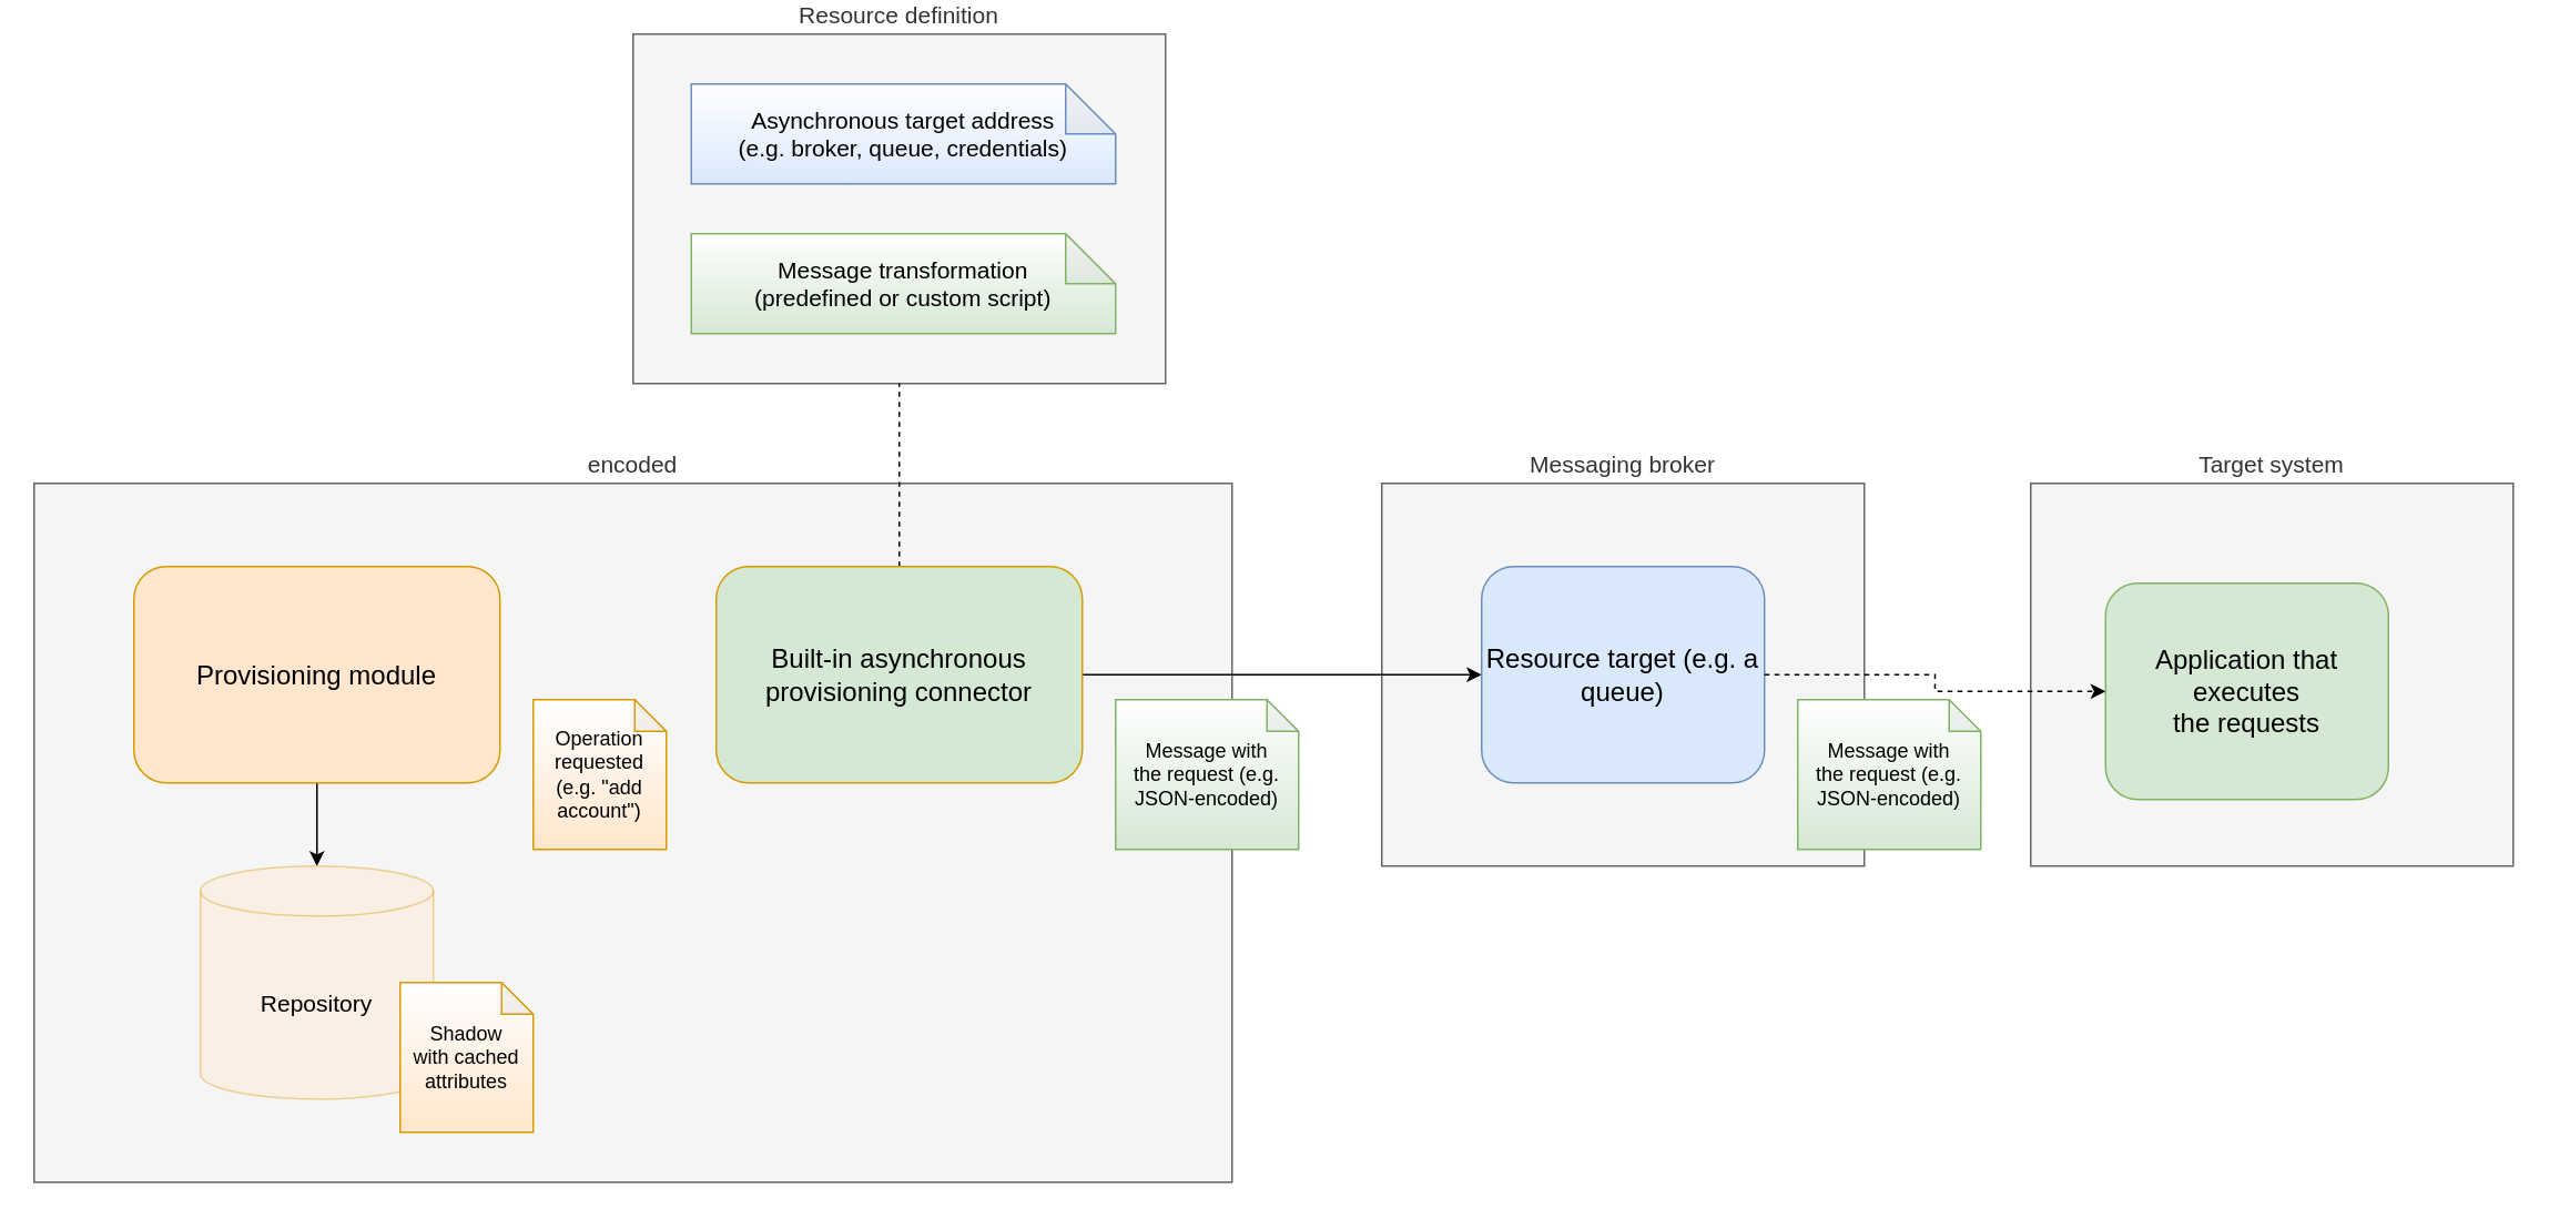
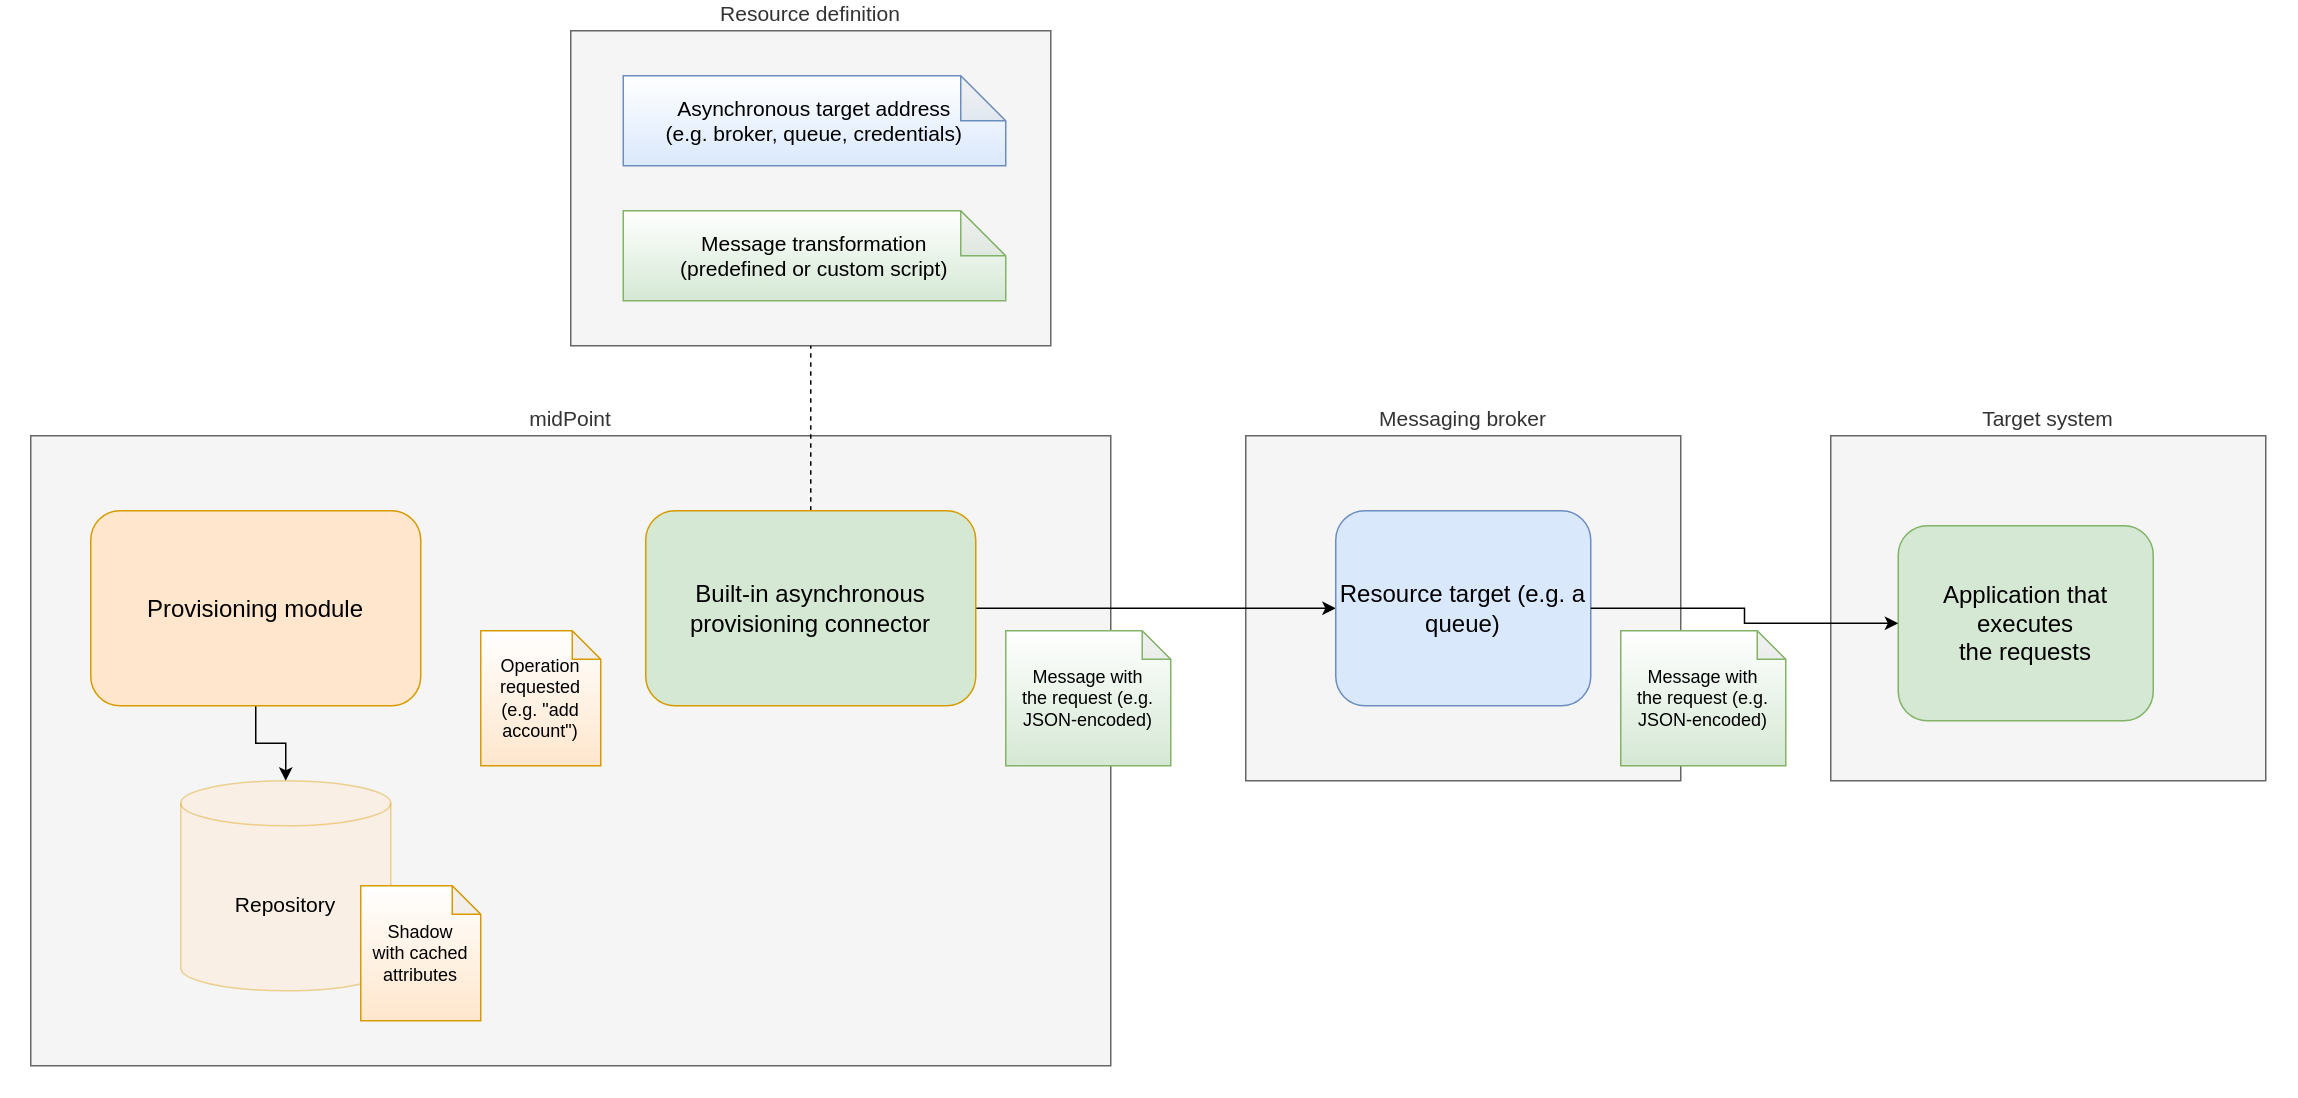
- <mxCell id="4" value="encoded" style="rounded=0;whiteSpace=wrap;html=1;fontSize=14;fillColor=#f5f5f5;strokeColor=#666666;fontColor=#333333;labelPosition=center;verticalLabelPosition=top;align=center;verticalAlign=bottom;" vertex="1" parent="1"><mxGeometry x="20" y="290" width="720" height="420" as="geometry" /></mxCell>
+ <mxCell id="4" value="midPoint" style="rounded=0;whiteSpace=wrap;html=1;fontSize=14;fillColor=#f5f5f5;strokeColor=#666666;fontColor=#333333;labelPosition=center;verticalLabelPosition=top;align=center;verticalAlign=bottom;" vertex="1" parent="1"><mxGeometry x="20" y="290" width="720" height="420" as="geometry" /></mxCell>
- <mxCell id="6" value="Provisioning module" style="rounded=1;whiteSpace=wrap;html=1;fontSize=16;fillColor=#ffe6cc;strokeColor=#d79b00;" vertex="1" parent="1"><mxGeometry x="80" y="340" width="220" height="130" as="geometry" /></mxCell>
+ <mxCell id="6" value="Provisioning module" style="rounded=1;whiteSpace=wrap;html=1;fontSize=16;fillColor=#ffe6cc;strokeColor=#d79b00;" vertex="1" parent="1"><mxGeometry x="60" y="340" width="220" height="130" as="geometry" /></mxCell>
- <mxCell id="15" style="edgeStyle=orthogonalEdgeStyle;rounded=0;orthogonalLoop=1;jettySize=auto;html=1;exitX=1;exitY=0.5;exitDx=0;exitDy=0;entryX=0;entryY=0.5;entryDx=0;entryDy=0;endArrow=classic;endFill=1;fontSize=14;dashed=1;" edge="1" parent="1" source="10" target="14"><mxGeometry relative="1" as="geometry"><mxPoint x="1070" y="440" as="sourcePoint" /><mxPoint x="1270" y="440" as="targetPoint" /></mxGeometry></mxCell>
+ <mxCell id="15" style="edgeStyle=orthogonalEdgeStyle;rounded=0;orthogonalLoop=1;jettySize=auto;html=1;exitX=1;exitY=0.5;exitDx=0;exitDy=0;entryX=0;entryY=0.5;entryDx=0;entryDy=0;endArrow=classic;endFill=1;fontSize=14;" edge="1" parent="1" source="10" target="14"><mxGeometry relative="1" as="geometry"><mxPoint x="1070" y="440" as="sourcePoint" /><mxPoint x="1270" y="440" as="targetPoint" /></mxGeometry></mxCell>
